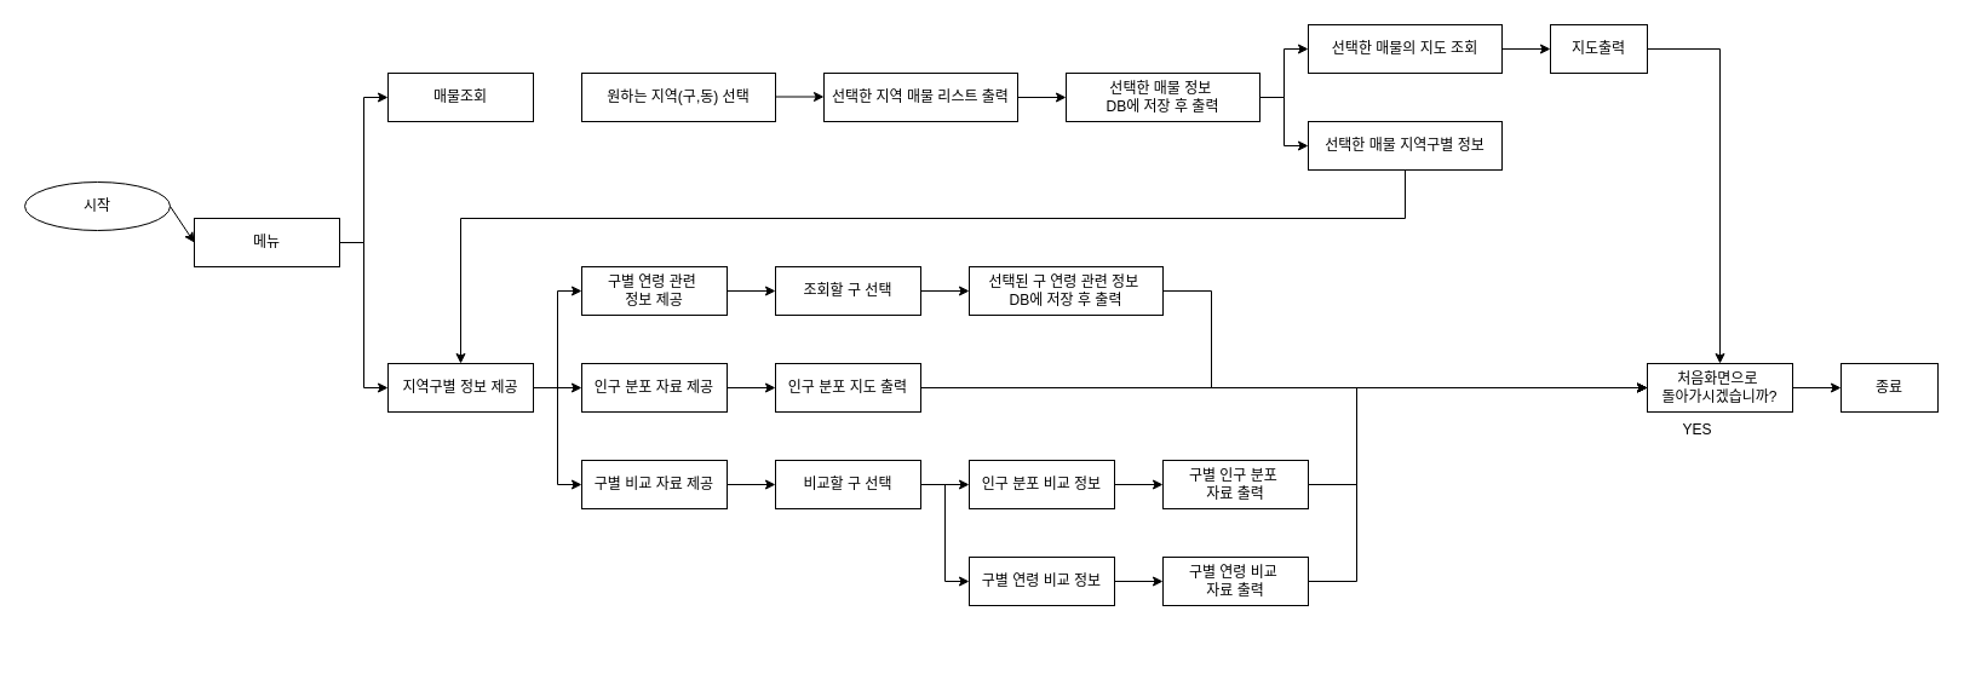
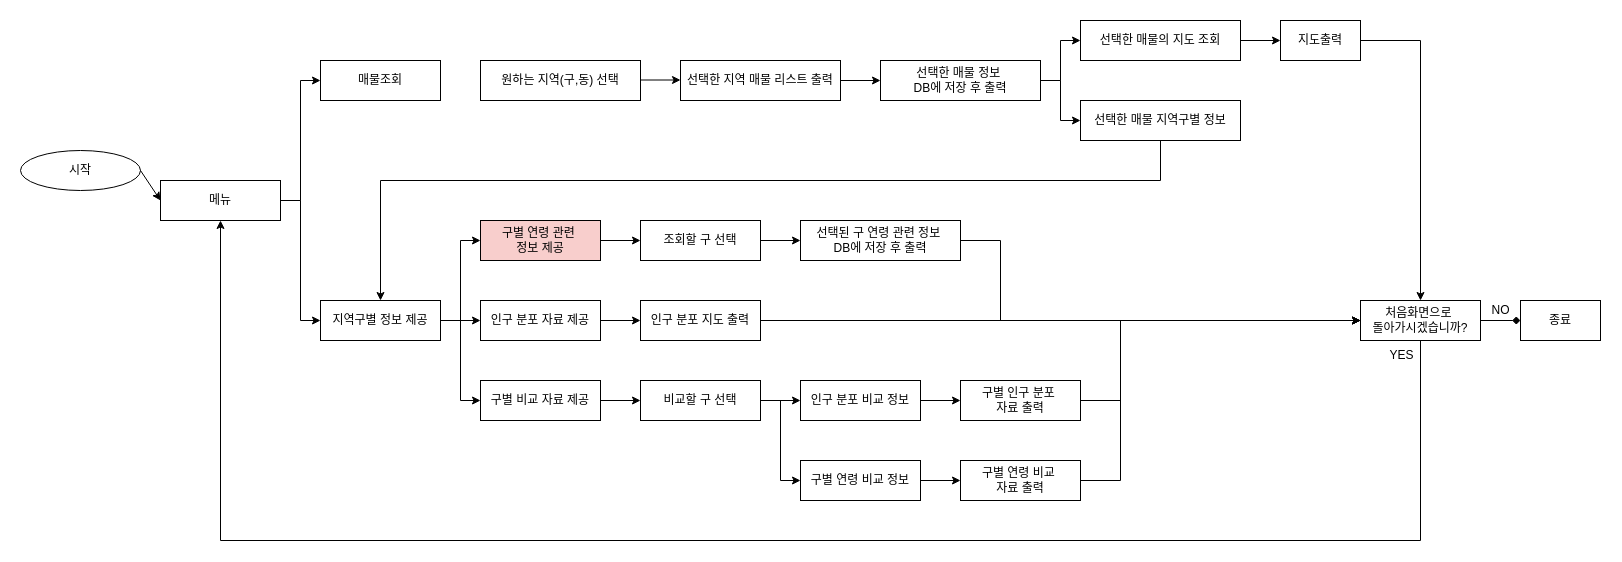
- <mxCell id="21" value="구별 연령 관련&amp;nbsp;&lt;div&gt;정보 제공&lt;/div&gt;" style="whiteSpace=wrap;html=1;" vertex="1" parent="1"><mxGeometry x="480" y="220" width="120" height="40" as="geometry" /></mxCell>
+ <mxCell id="21" value="구별 연령 관련&amp;nbsp;&lt;div&gt;정보 제공&lt;/div&gt;" style="whiteSpace=wrap;html=1;fillColor=#f8cecc;" vertex="1" parent="1"><mxGeometry x="480" y="220" width="120" height="40" as="geometry" /></mxCell>
+ <mxCell id="51" value="NO" style="text;html=1;align=center;verticalAlign=middle;resizable=0;points=[];autosize=1;strokeColor=none;fillColor=none;" vertex="1" parent="1"><mxGeometry x="1480" y="295" width="40" height="30" as="geometry" /></mxCell>
- <mxCell id="50" value="" style="edgeStyle=none;orthogonalLoop=1;jettySize=auto;html=1;rounded=0;exitX=1;exitY=0.5;exitDx=0;exitDy=0;entryX=0;entryY=0.5;entryDx=0;entryDy=0;" edge="1" parent="1" source="45" target="49"><mxGeometry width="100" relative="1" as="geometry"><mxPoint x="1500" y="450" as="sourcePoint" /><mxPoint x="1600" y="450" as="targetPoint" /><Array as="points" /></mxGeometry></mxCell>
+ <mxCell id="50" value="" style="edgeStyle=none;orthogonalLoop=1;jettySize=auto;html=1;rounded=0;exitX=1;exitY=0.5;exitDx=0;exitDy=0;entryX=0;entryY=0.5;entryDx=0;entryDy=0;endArrow=diamond;" edge="1" parent="1" source="45" target="49"><mxGeometry width="100" relative="1" as="geometry"><mxPoint x="1500" y="450" as="sourcePoint" /><mxPoint x="1600" y="450" as="targetPoint" /><Array as="points" /></mxGeometry></mxCell>
+ <mxCell id="52" value="" style="edgeStyle=none;orthogonalLoop=1;jettySize=auto;html=1;rounded=0;exitX=0.5;exitY=1;exitDx=0;exitDy=0;entryX=0.5;entryY=1;entryDx=0;entryDy=0;" edge="1" parent="1" source="45" target="3"><mxGeometry width="100" relative="1" as="geometry"><mxPoint x="1350" y="390" as="sourcePoint" /><mxPoint x="1450" y="390" as="targetPoint" /><Array as="points"><mxPoint x="1420" y="540" /><mxPoint x="220" y="540" /></Array></mxGeometry></mxCell>
